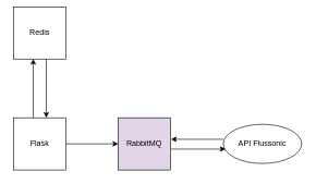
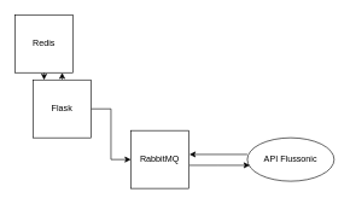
- <mxCell id="6" value="Redis" style="whiteSpace=wrap;html=1;aspect=fixed;" parent="1" vertex="1"><mxGeometry x="20" y="10" width="80" height="80" as="geometry" /></mxCell>
+ <mxCell id="6" value="Redis" style="whiteSpace=wrap;html=1;aspect=fixed;" parent="1" vertex="1"><mxGeometry x="20" y="20" width="80" height="80" as="geometry" /></mxCell>
- <mxCell id="4" value="Flask" style="whiteSpace=wrap;html=1;aspect=fixed;" parent="1" vertex="1"><mxGeometry x="20" y="180" width="80" height="80" as="geometry" /></mxCell>
+ <mxCell id="4" value="Flask" style="whiteSpace=wrap;html=1;aspect=fixed;" parent="1" vertex="1"><mxGeometry x="45" y="110" width="80" height="80" as="geometry" /></mxCell>
- <mxCell id="9" value="RabbitMQ" style="rounded=0;whiteSpace=wrap;html=1;fillColor=#e1d5e7;" parent="1" vertex="1"><mxGeometry x="180" y="180" width="80" height="80" as="geometry" /></mxCell>
+ <mxCell id="9" value="RabbitMQ" style="rounded=0;whiteSpace=wrap;html=1;" parent="1" vertex="1"><mxGeometry x="180" y="180" width="80" height="80" as="geometry" /></mxCell>
